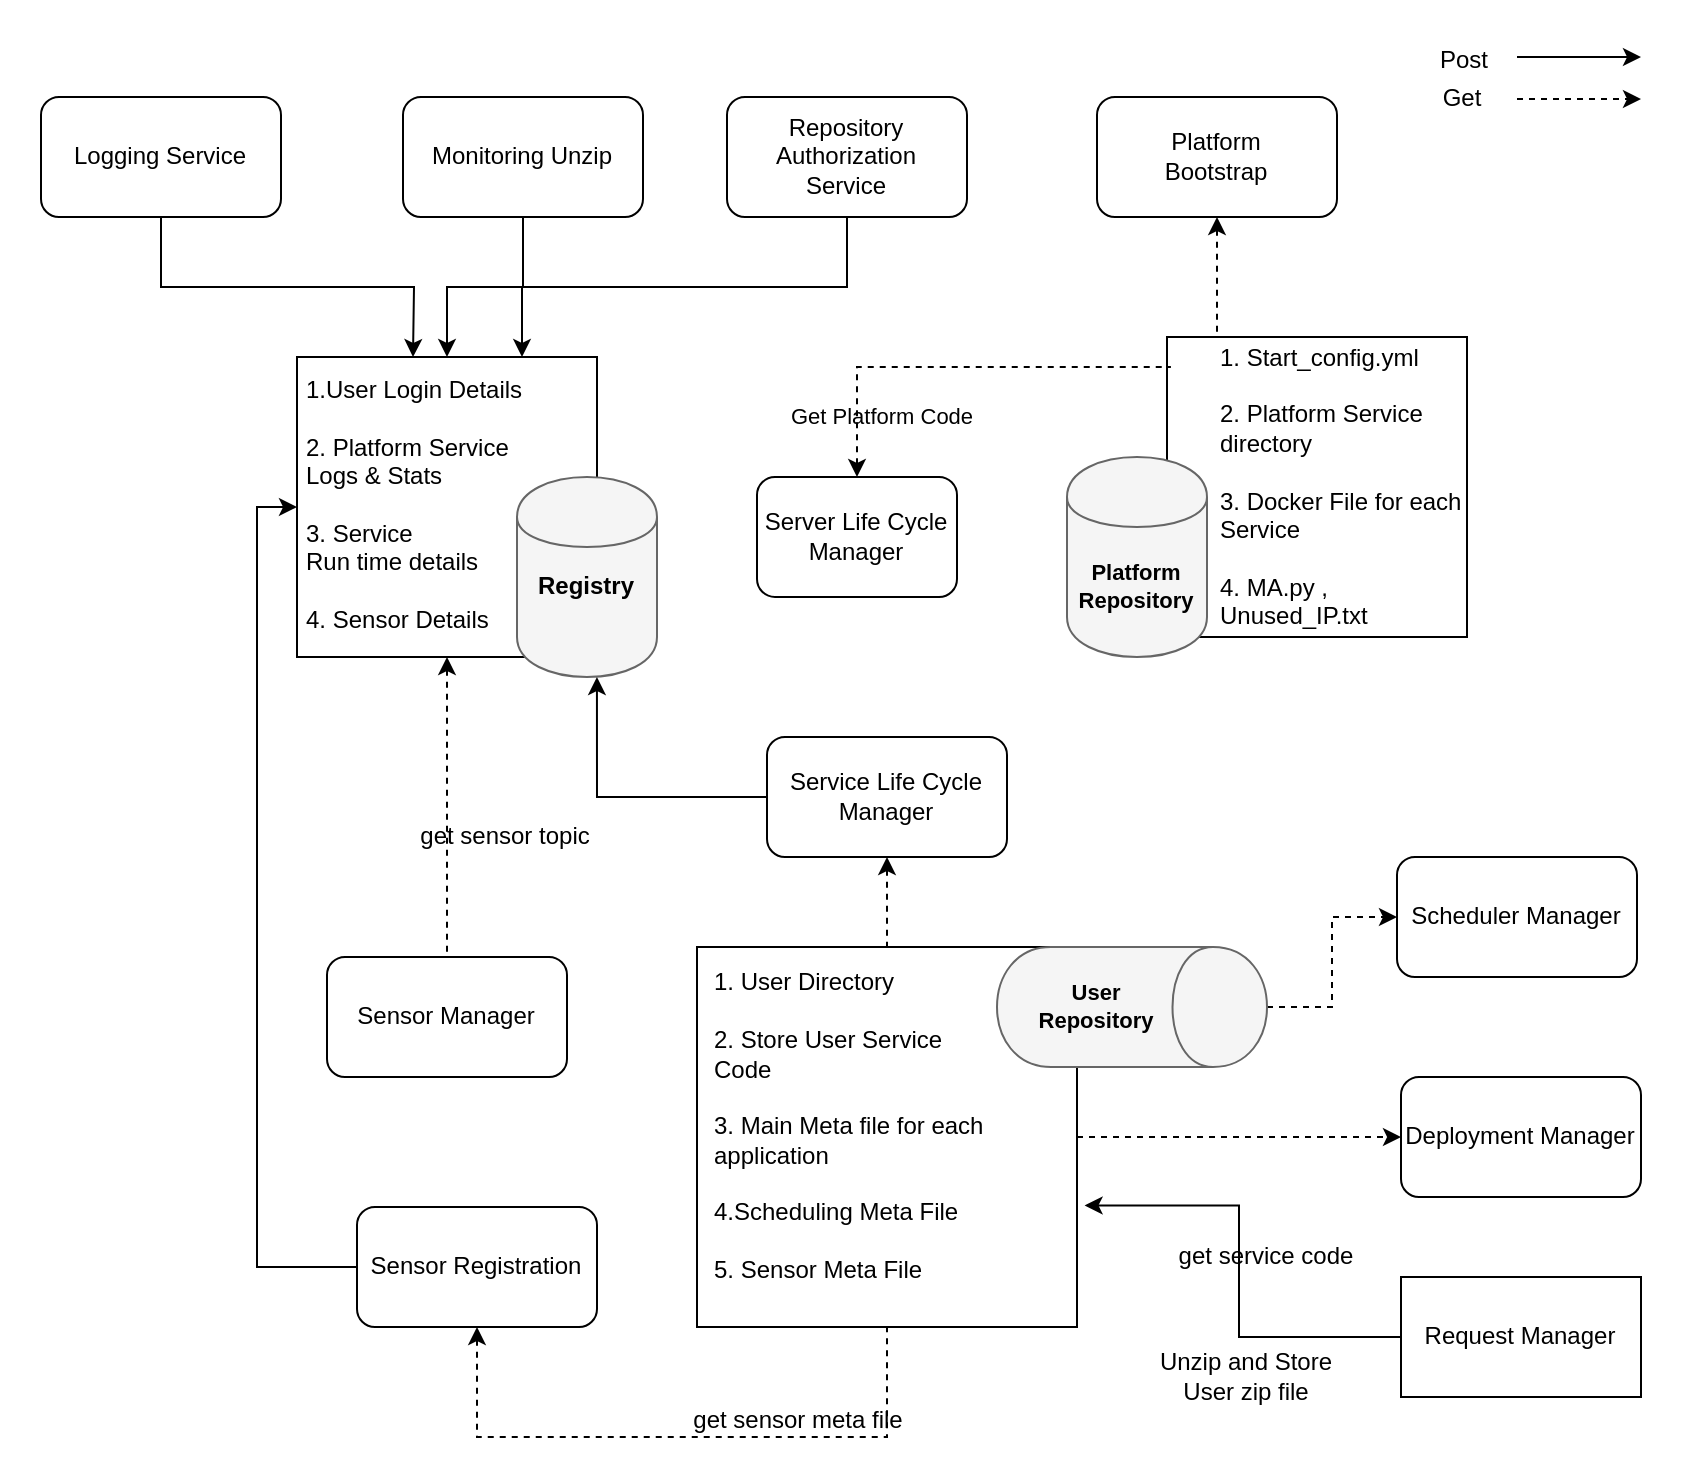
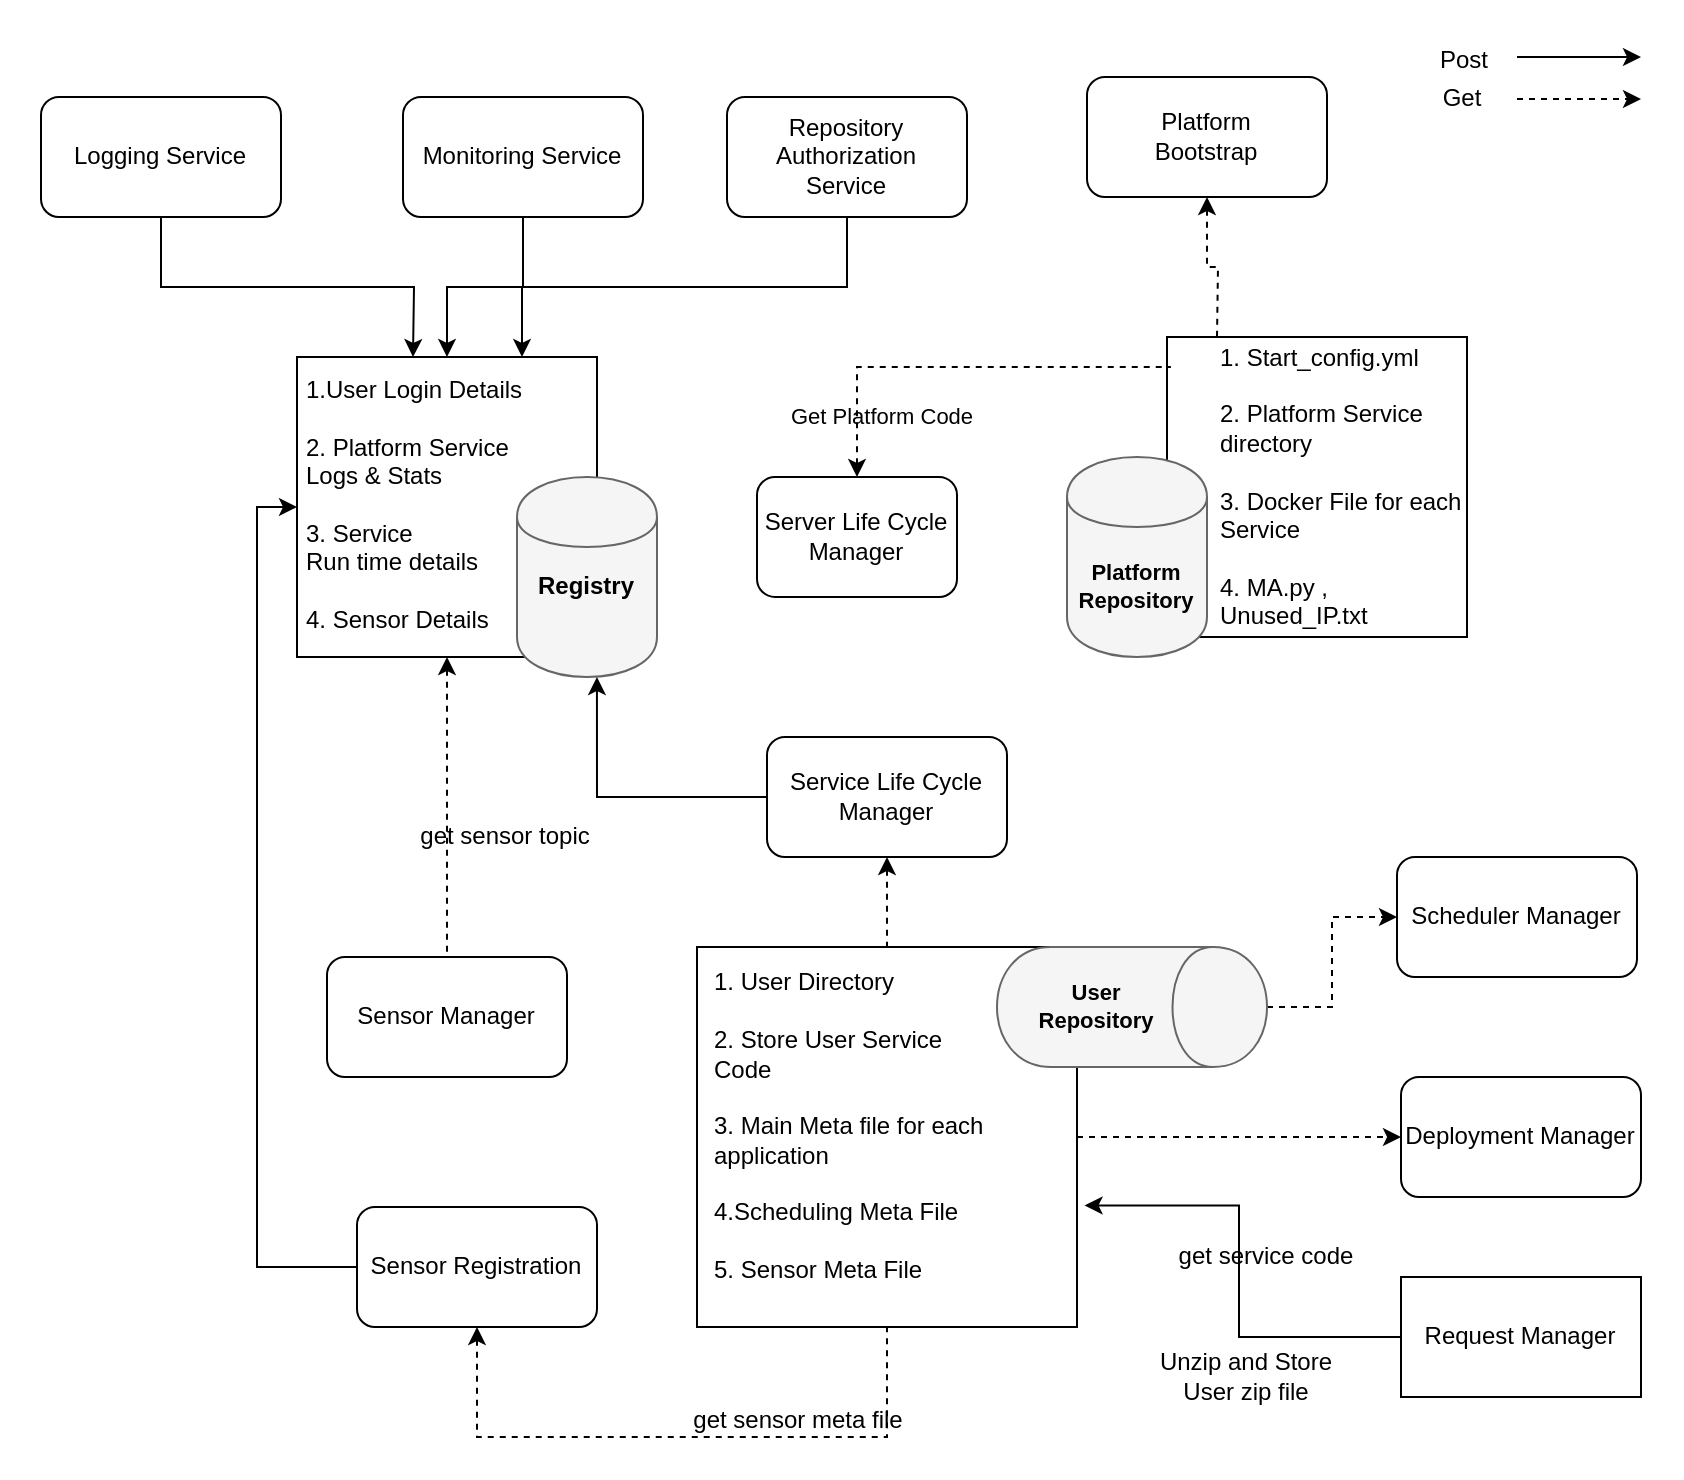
- <mxCell id="30" value="Monitoring Unzip" style="rounded=1;whiteSpace=wrap;html=1;align=center;" parent="1" vertex="1"><mxGeometry x="201" y="48" width="120" height="60" as="geometry" /></mxCell>
+ <mxCell id="30" value="Monitoring Service" style="rounded=1;whiteSpace=wrap;html=1;align=center;" parent="1" vertex="1"><mxGeometry x="201" y="48" width="120" height="60" as="geometry" /></mxCell>
- <mxCell id="28" value="Platform&lt;br&gt;Bootstrap" style="rounded=1;whiteSpace=wrap;html=1;align=center;" parent="1" vertex="1"><mxGeometry x="548" y="48" width="120" height="60" as="geometry" /></mxCell>
+ <mxCell id="28" value="Platform&lt;br&gt;Bootstrap" style="rounded=1;whiteSpace=wrap;html=1;align=center;" parent="1" vertex="1"><mxGeometry x="543" y="38" width="120" height="60" as="geometry" /></mxCell>
